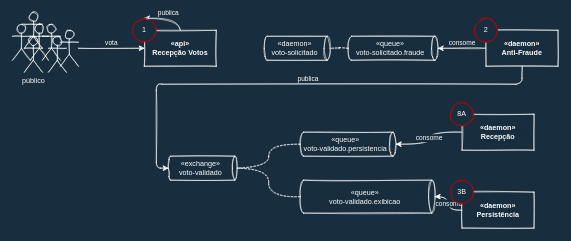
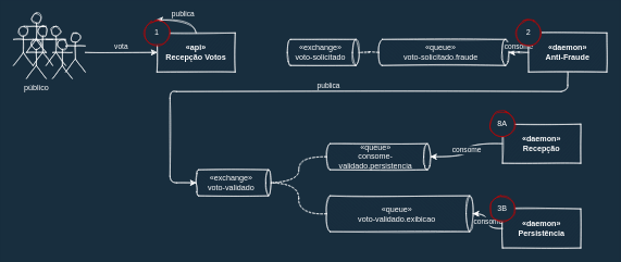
- <mxCell id="4" value="&lt;div&gt;«daemon»&lt;/div&gt;voto-solicitado" style="shape=cylinder3;whiteSpace=wrap;html=1;boundedLbl=1;backgroundOutline=1;size=5.069;rounded=0;sketch=1;fontColor=#FFFFFF;strokeColor=#FFFFFF;fillColor=#182E3E;direction=south;" parent="1" vertex="1"><mxGeometry x="440" y="60" width="110" height="40" as="geometry" /></mxCell>
+ <mxCell id="4" value="&lt;div&gt;«exchange»&lt;/div&gt;voto-solicitado" style="shape=cylinder3;whiteSpace=wrap;html=1;boundedLbl=1;backgroundOutline=1;size=5.069;rounded=0;sketch=1;fontColor=#FFFFFF;strokeColor=#FFFFFF;fillColor=#182E3E;direction=south;" parent="1" vertex="1"><mxGeometry x="440" y="60" width="110" height="40" as="geometry" /></mxCell>
- <mxCell id="6" value="&lt;div&gt;«queue»&lt;/div&gt;voto-solicitado.fraude" style="shape=cylinder3;whiteSpace=wrap;html=1;boundedLbl=1;backgroundOutline=1;size=5.414;rounded=0;sketch=1;fontColor=#FFFFFF;strokeColor=#FFFFFF;fillColor=#182E3E;direction=south;" parent="1" vertex="1"><mxGeometry x="580" y="60" width="150" height="40" as="geometry" /></mxCell>
+ <mxCell id="6" value="&lt;div&gt;«queue»&lt;/div&gt;voto-solicitado.fraude" style="shape=cylinder3;whiteSpace=wrap;html=1;boundedLbl=1;backgroundOutline=1;size=5.414;rounded=0;sketch=1;fontColor=#FFFFFF;strokeColor=#FFFFFF;fillColor=#182E3E;direction=south;" parent="1" vertex="1"><mxGeometry x="580" y="60" width="200" height="40" as="geometry" /></mxCell>
- <mxCell id="9" value="&lt;div&gt;«queue»&lt;/div&gt;voto-validado.persistencia" style="shape=cylinder3;whiteSpace=wrap;html=1;boundedLbl=1;backgroundOutline=1;size=5.414;rounded=0;sketch=1;fontColor=#FFFFFF;strokeColor=#FFFFFF;fillColor=#182E3E;direction=south;" parent="1" vertex="1"><mxGeometry x="500" y="220" width="160" height="40" as="geometry" /></mxCell>
+ <mxCell id="9" value="&lt;div&gt;«queue»&lt;/div&gt;consome-validado.persistencia" style="shape=cylinder3;whiteSpace=wrap;html=1;boundedLbl=1;backgroundOutline=1;size=5.414;rounded=0;sketch=1;fontColor=#FFFFFF;strokeColor=#FFFFFF;fillColor=#182E3E;direction=south;" parent="1" vertex="1"><mxGeometry x="500" y="220" width="160" height="40" as="geometry" /></mxCell>
- <mxCell id="7" value="&lt;div&gt;«exchange»&lt;/div&gt;voto-validado" style="shape=cylinder3;whiteSpace=wrap;html=1;boundedLbl=1;backgroundOutline=1;size=4.034;rounded=0;sketch=1;fontColor=#FFFFFF;strokeColor=#FFFFFF;fillColor=#182E3E;direction=south;" parent="1" vertex="1"><mxGeometry x="280" y="260" width="115" height="40" as="geometry" /></mxCell>
+ <mxCell id="7" value="&lt;div&gt;«exchange»&lt;/div&gt;voto-validado" style="shape=cylinder3;whiteSpace=wrap;html=1;boundedLbl=1;backgroundOutline=1;size=4.034;rounded=0;sketch=1;fontColor=#FFFFFF;strokeColor=#FFFFFF;fillColor=#182E3E;direction=south;" parent="1" vertex="1"><mxGeometry x="300" y="260" width="115" height="40" as="geometry" /></mxCell>
